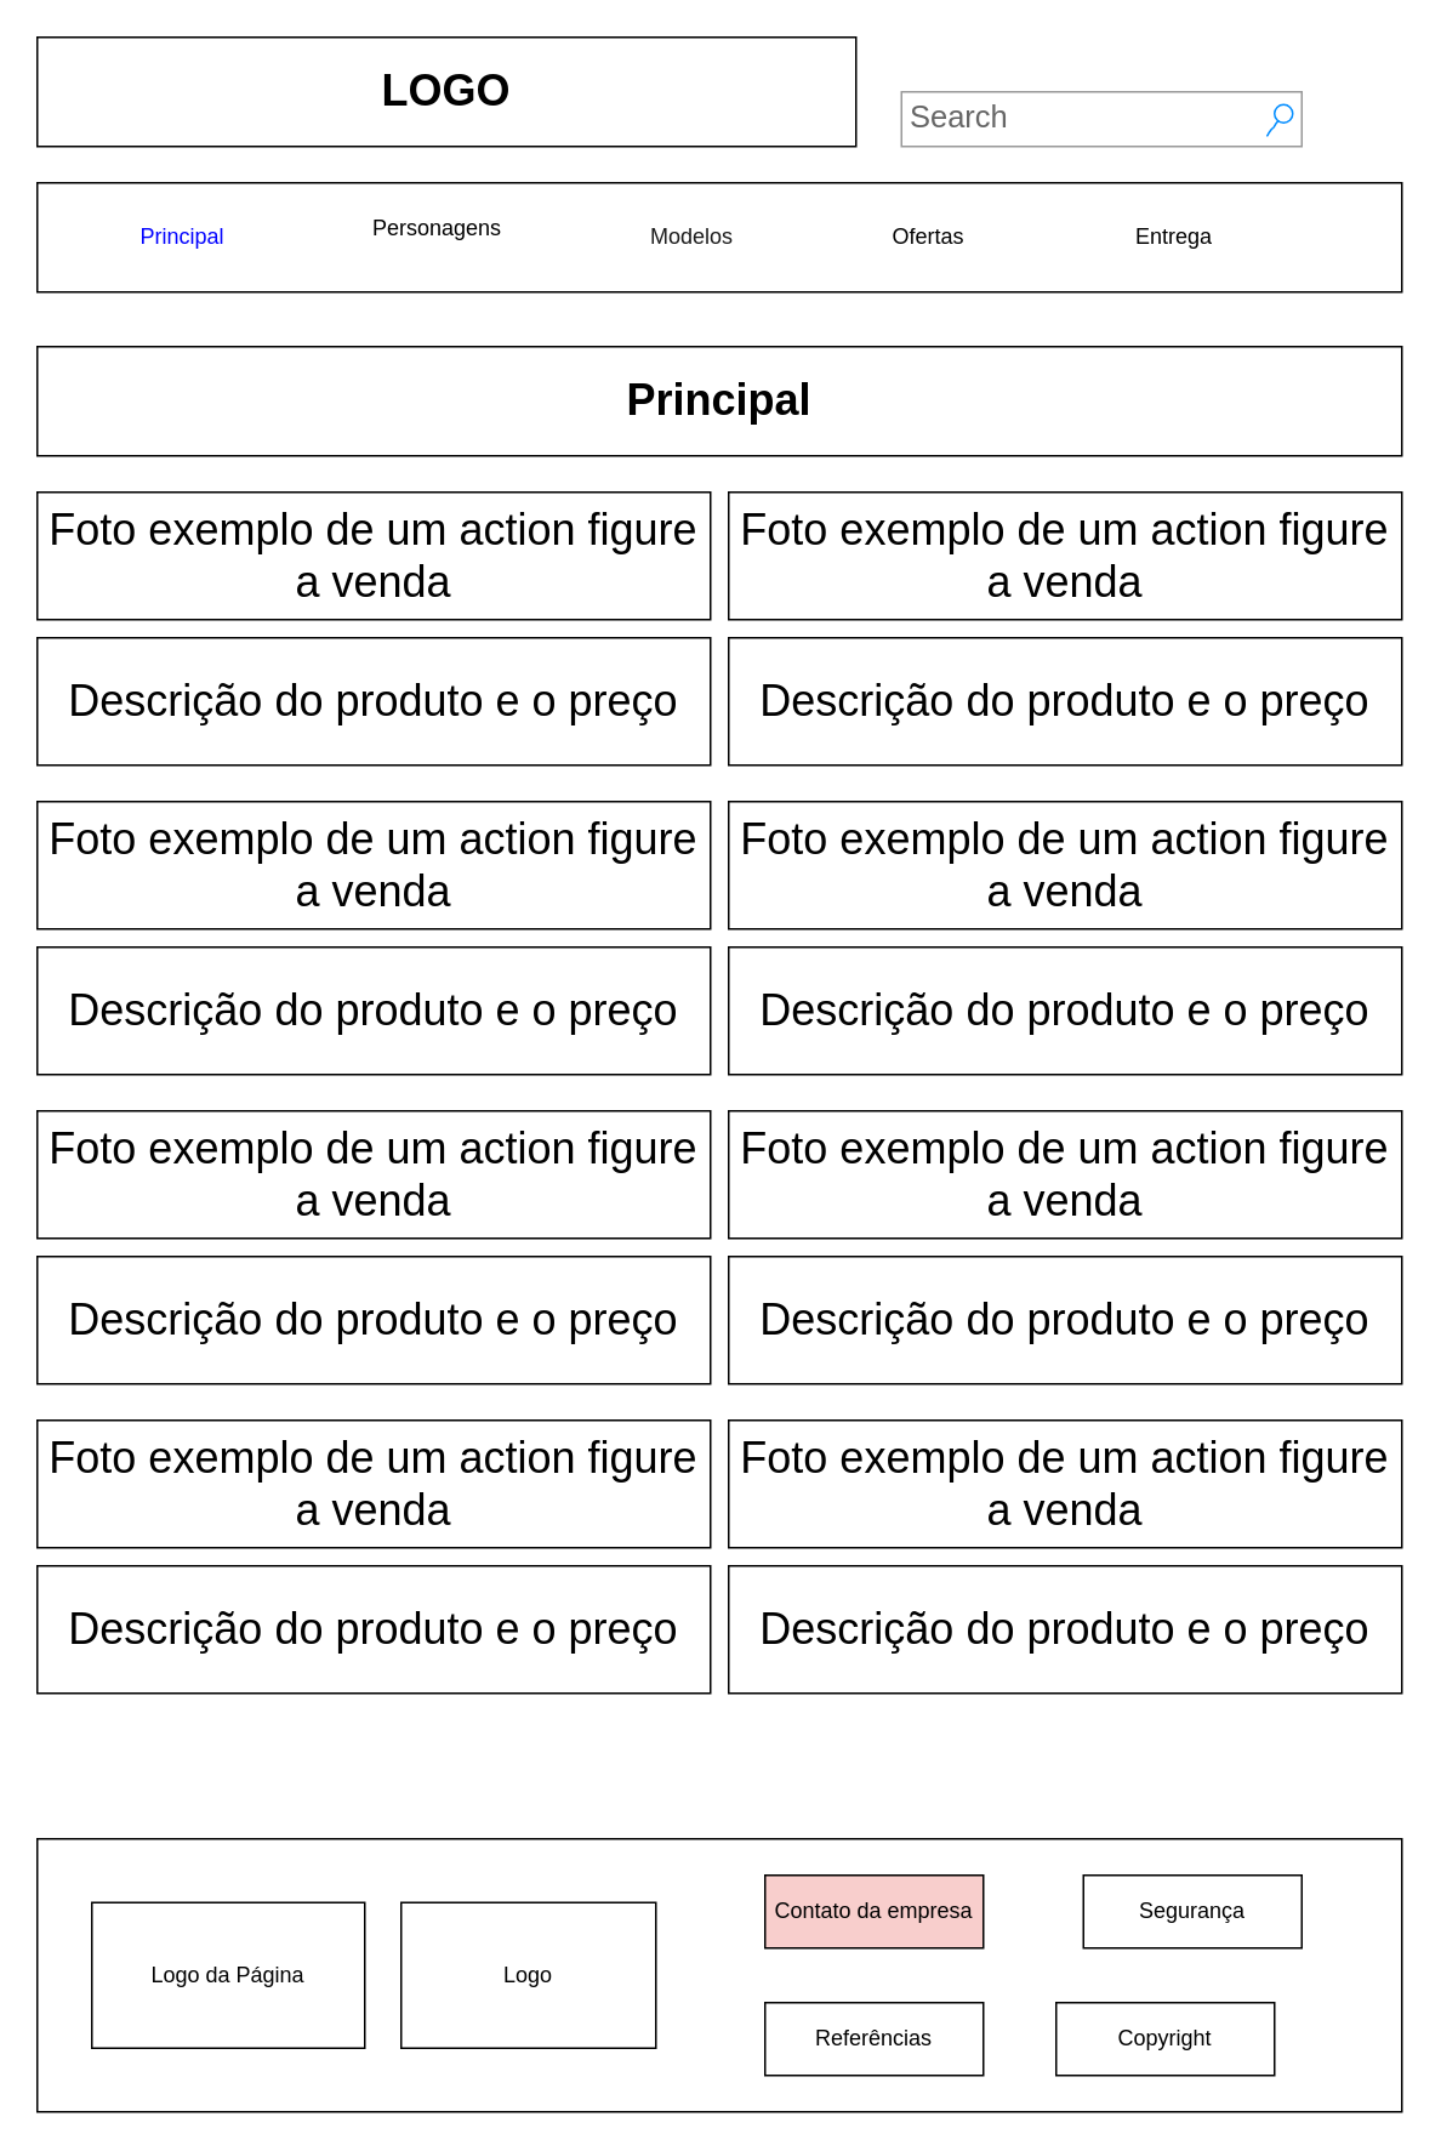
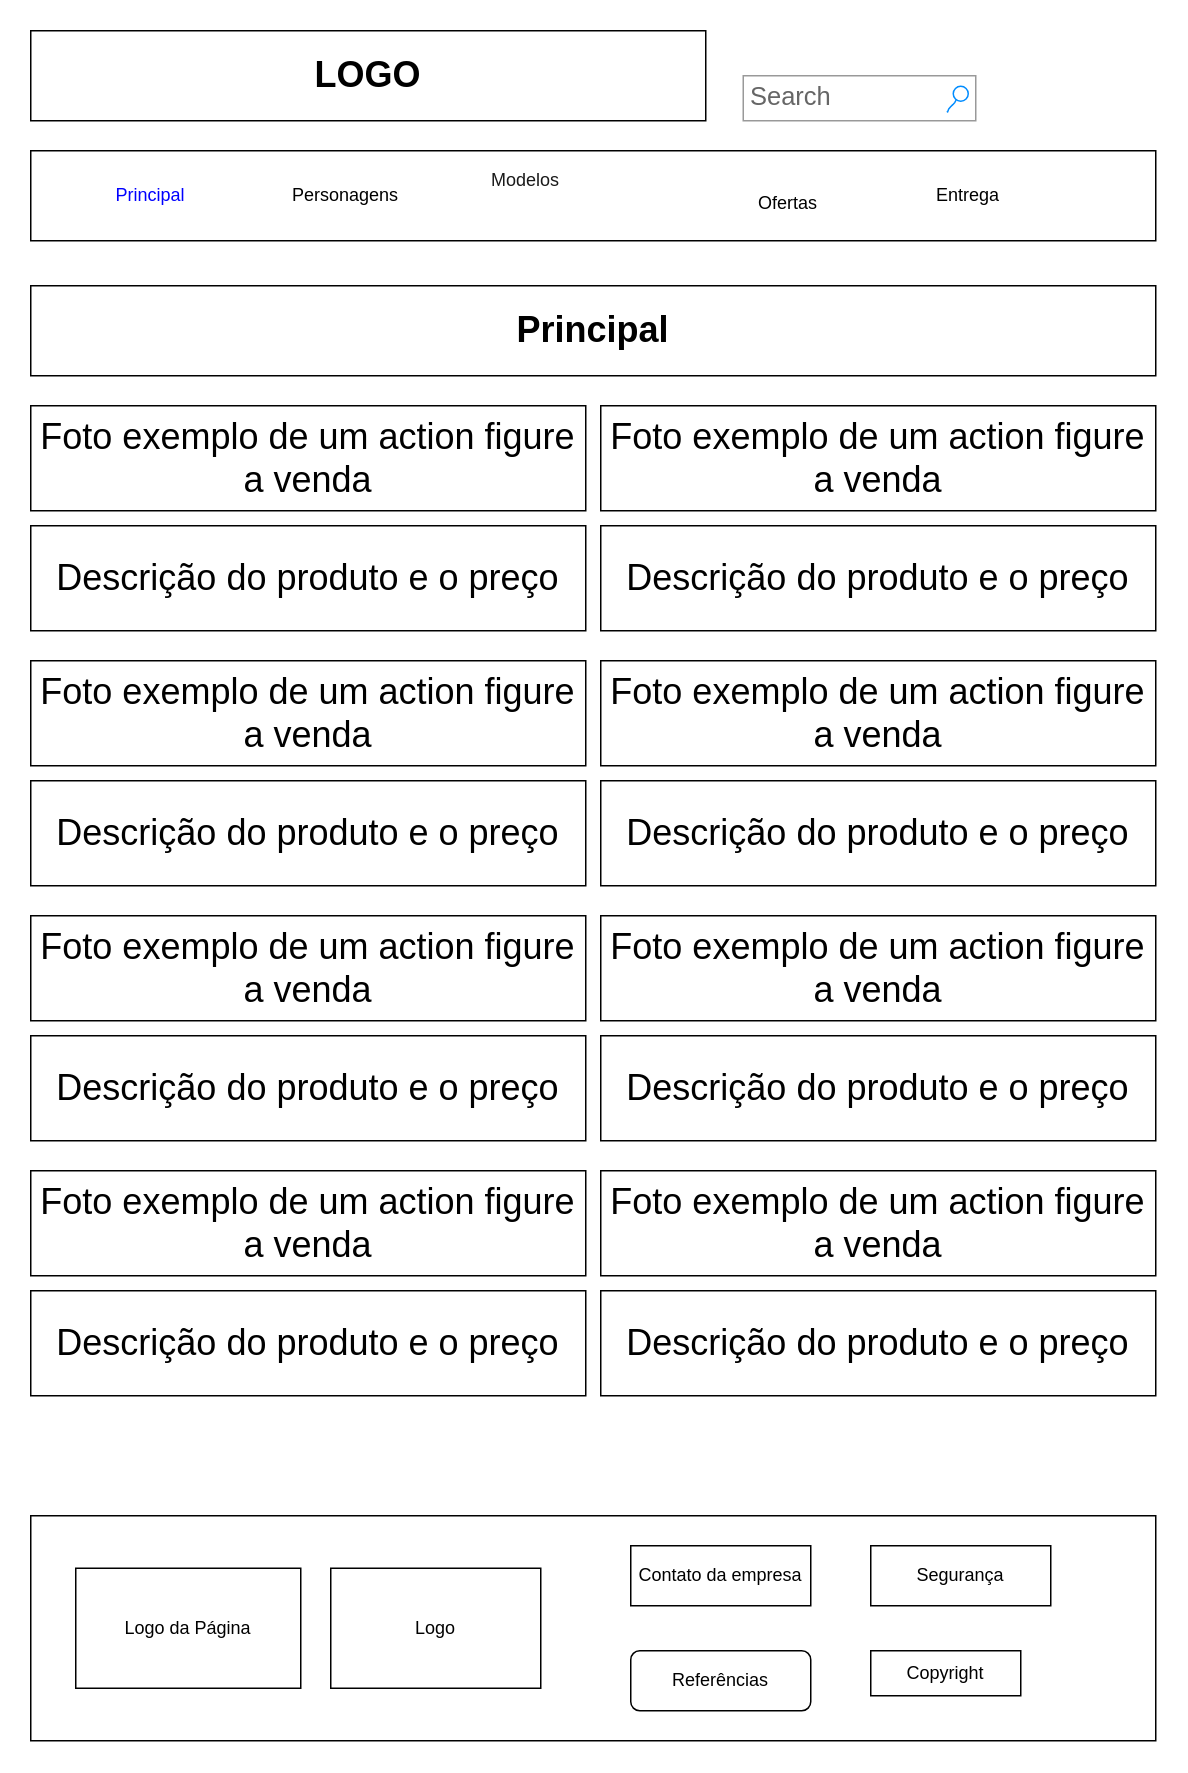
- <mxCell id="10" value="Search" style="strokeWidth=1;shadow=0;dashed=0;align=center;html=1;shape=mxgraph.mockup.forms.searchBox;strokeColor=#999999;mainText=;strokeColor2=#008cff;fontColor=#666666;fontSize=17;align=left;spacingLeft=3;rounded=0;labelBackgroundColor=none;comic=1;" vertex="1" parent="1"><mxGeometry x="495" y="50" width="220" height="30" as="geometry" /></mxCell>
+ <mxCell id="10" value="Search" style="strokeWidth=1;shadow=0;dashed=0;align=center;html=1;shape=mxgraph.mockup.forms.searchBox;strokeColor=#999999;mainText=;strokeColor2=#008cff;fontColor=#666666;fontSize=17;align=left;spacingLeft=3;rounded=0;labelBackgroundColor=none;comic=1;" vertex="1" parent="1"><mxGeometry x="495" y="50" width="155" height="30" as="geometry" /></mxCell>
- <mxCell id="13" value="Personagens" style="text;html=1;strokeColor=none;fillColor=none;align=center;verticalAlign=middle;whiteSpace=wrap;rounded=0;" vertex="1" parent="1"><mxGeometry x="190" y="110" width="100" height="30" as="geometry" /></mxCell>
+ <mxCell id="13" value="Personagens" style="text;html=1;strokeColor=none;fillColor=none;align=center;verticalAlign=middle;whiteSpace=wrap;rounded=0;" vertex="1" parent="1"><mxGeometry x="180" y="115" width="100" height="30" as="geometry" /></mxCell>
- <mxCell id="14" value="&lt;font color=&quot;#1A1A1A&quot;&gt;Modelos&lt;/font&gt;" style="text;html=1;strokeColor=none;fillColor=none;align=center;verticalAlign=middle;whiteSpace=wrap;rounded=0;fontColor=#4C40FF;" vertex="1" parent="1"><mxGeometry x="330" y="115" width="100" height="30" as="geometry" /></mxCell>
+ <mxCell id="14" value="&lt;font color=&quot;#1A1A1A&quot;&gt;Modelos&lt;/font&gt;" style="text;html=1;strokeColor=none;fillColor=none;align=center;verticalAlign=middle;whiteSpace=wrap;rounded=0;fontColor=#4C40FF;" vertex="1" parent="1"><mxGeometry x="300" y="105" width="100" height="30" as="geometry" /></mxCell>
- <mxCell id="15" value="Ofertas" style="text;html=1;strokeColor=none;fillColor=none;align=center;verticalAlign=middle;whiteSpace=wrap;rounded=0;" vertex="1" parent="1"><mxGeometry x="460" y="115" width="100" height="30" as="geometry" /></mxCell>
+ <mxCell id="15" value="Ofertas" style="text;html=1;strokeColor=none;fillColor=none;align=center;verticalAlign=middle;whiteSpace=wrap;rounded=0;" vertex="1" parent="1"><mxGeometry x="475" y="120" width="100" height="30" as="geometry" /></mxCell>
- <mxCell id="6" value="Contato da empresa" style="rounded=0;whiteSpace=wrap;html=1;fillColor=#f8cecc;" vertex="1" parent="1"><mxGeometry x="420" y="1030" width="120" height="40" as="geometry" /></mxCell>
+ <mxCell id="6" value="Contato da empresa" style="rounded=0;whiteSpace=wrap;html=1;" vertex="1" parent="1"><mxGeometry x="420" y="1030" width="120" height="40" as="geometry" /></mxCell>
- <mxCell id="7" value="Segurança" style="rounded=0;whiteSpace=wrap;html=1;" vertex="1" parent="1"><mxGeometry x="595" y="1030" width="120" height="40" as="geometry" /></mxCell>
+ <mxCell id="7" value="Segurança" style="rounded=0;whiteSpace=wrap;html=1;" vertex="1" parent="1"><mxGeometry x="580" y="1030" width="120" height="40" as="geometry" /></mxCell>
- <mxCell id="8" value="Referências" style="rounded=0;whiteSpace=wrap;html=1;" vertex="1" parent="1"><mxGeometry x="420" y="1100" width="120" height="40" as="geometry" /></mxCell>
+ <mxCell id="8" value="Referências" style="whiteSpace=wrap;html=1;rounded=1;" vertex="1" parent="1"><mxGeometry x="420" y="1100" width="120" height="40" as="geometry" /></mxCell>
- <mxCell id="9" value="Copyright" style="rounded=0;whiteSpace=wrap;html=1;" vertex="1" parent="1"><mxGeometry x="580" y="1100" width="120" height="40" as="geometry" /></mxCell>
+ <mxCell id="9" value="Copyright" style="rounded=0;whiteSpace=wrap;html=1;" vertex="1" parent="1"><mxGeometry x="580" y="1100" width="100" height="30" as="geometry" /></mxCell>
